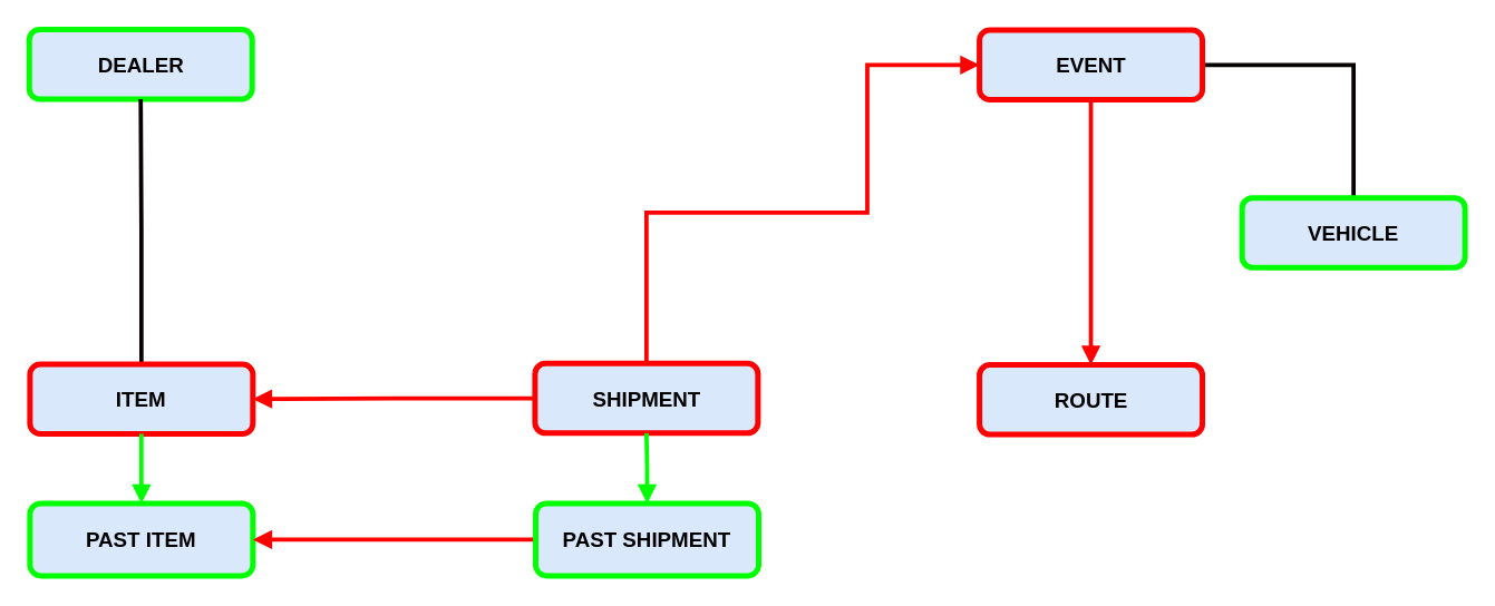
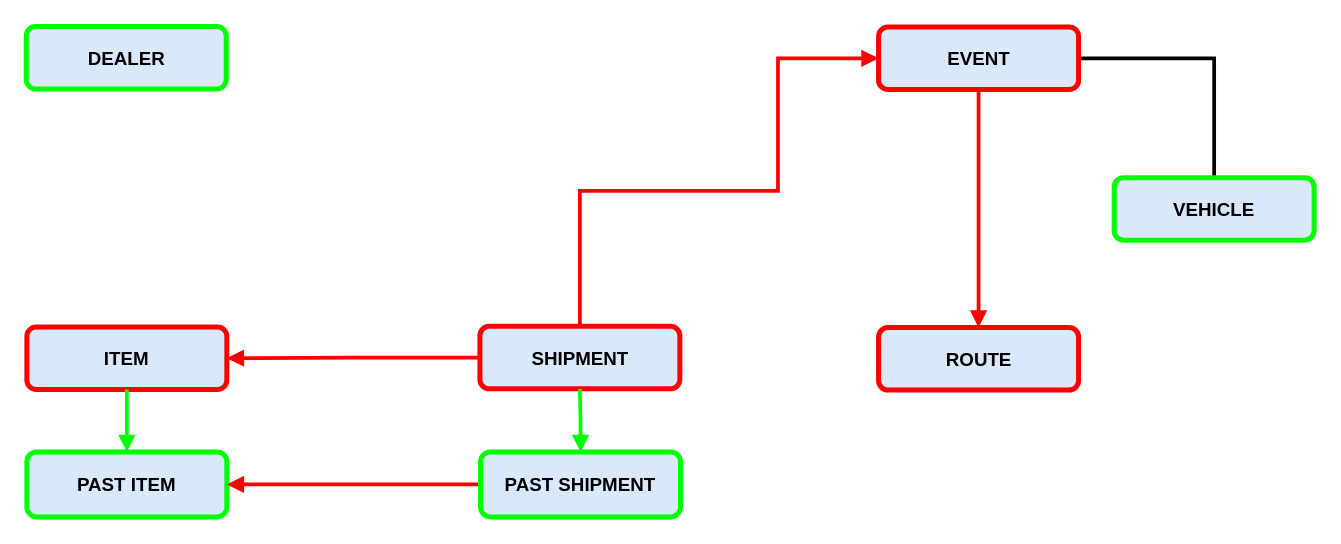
- <mxCell id="12" style="edgeStyle=orthogonalEdgeStyle;rounded=0;orthogonalLoop=1;jettySize=auto;html=1;exitX=0.5;exitY=0;exitDx=0;exitDy=0;entryX=0.5;entryY=1;entryDx=0;entryDy=0;startArrow=none;startFill=0;endArrow=none;endFill=0;strokeColor=#050000;strokeWidth=3;" edge="1" parent="1" source="13" target="11"><mxGeometry relative="1" as="geometry" /></mxCell>
